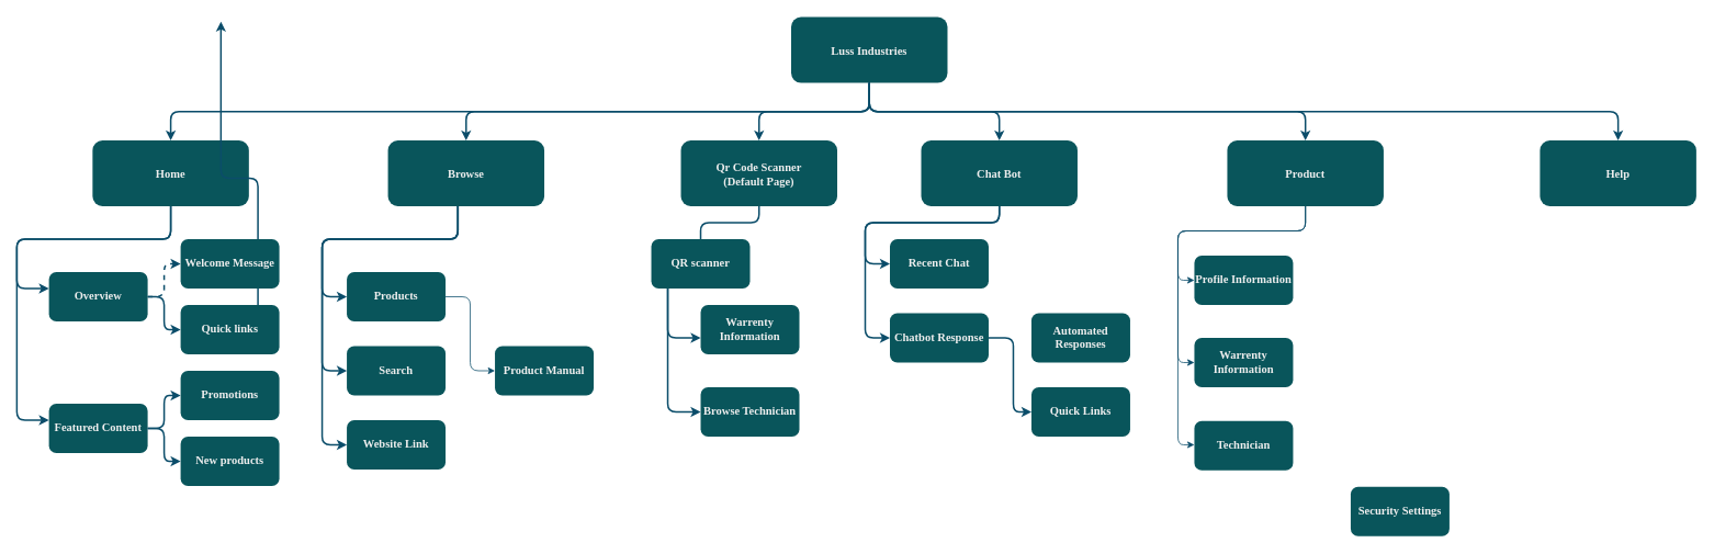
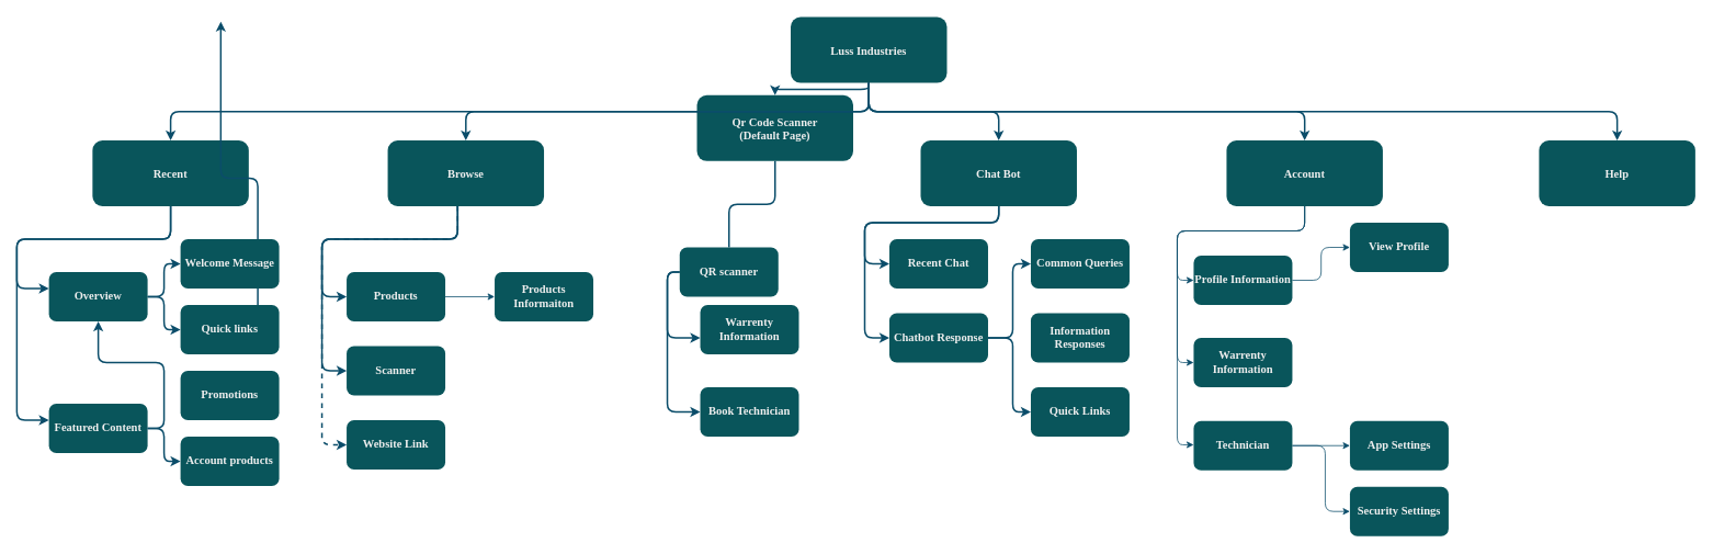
- <mxCell id="9" value="Qr Code Scanner&#10;(Default Page)" style="rounded=1;fillColor=#09555B;strokeColor=none;fontColor=#EEEEEE;fontStyle=1;fontFamily=Tahoma;fontSize=14;direction=west;flipH=1;flipV=1;labelBackgroundColor=none;strokeWidth=2;gradientColor=none;" parent="1" vertex="1"><mxGeometry x="827" y="170" width="190" height="80" as="geometry" /></mxCell>
+ <mxCell id="9" value="Qr Code Scanner&#10;(Default Page)" style="rounded=1;fillColor=#09555B;strokeColor=none;fontColor=#EEEEEE;fontStyle=1;fontFamily=Tahoma;fontSize=14;direction=west;flipH=1;flipV=1;labelBackgroundColor=none;strokeWidth=2;gradientColor=none;" parent="1" vertex="1"><mxGeometry x="847" y="115" width="190" height="80" as="geometry" /></mxCell>
- <mxCell id="16" value="Home" style="rounded=1;fillColor=#09555B;strokeColor=none;fontColor=#EEEEEE;fontStyle=1;fontFamily=Tahoma;fontSize=14;direction=west;flipH=0;labelBackgroundColor=none;strokeWidth=2;gradientColor=none;" parent="1" vertex="1"><mxGeometry x="112" y="170" width="190" height="80" as="geometry" /></mxCell>
+ <mxCell id="16" value="Recent" style="rounded=1;fillColor=#09555B;strokeColor=none;fontColor=#EEEEEE;fontStyle=1;fontFamily=Tahoma;fontSize=14;direction=west;flipH=0;labelBackgroundColor=none;strokeWidth=2;gradientColor=none;" parent="1" vertex="1"><mxGeometry x="112" y="170" width="190" height="80" as="geometry" /></mxCell>
- <mxCell id="6" value="Product" style="rounded=1;fillColor=#09555B;strokeColor=none;fontColor=#EEEEEE;fontStyle=1;fontFamily=Tahoma;fontSize=14;direction=west;flipH=0;labelBackgroundColor=none;strokeWidth=2;" parent="1" vertex="1"><mxGeometry x="1491" y="170" width="190" height="80" as="geometry" /></mxCell>
+ <mxCell id="6" value="Account" style="rounded=1;fillColor=#09555B;strokeColor=none;fontColor=#EEEEEE;fontStyle=1;fontFamily=Tahoma;fontSize=14;direction=west;flipH=0;labelBackgroundColor=none;strokeWidth=2;" parent="1" vertex="1"><mxGeometry x="1491" y="170" width="190" height="80" as="geometry" /></mxCell>
+ <mxCell id="62" value="View Profile" style="whiteSpace=wrap;html=1;fontSize=14;fontFamily=Tahoma;fillColor=#09555B;strokeColor=none;fontColor=#EEEEEE;rounded=1;fontStyle=1;labelBackgroundColor=none;strokeWidth=2;" vertex="1" parent="1"><mxGeometry x="1641" y="270" width="120" height="60" as="geometry" /></mxCell>
- <mxCell id="44" value="QR scanner" style="whiteSpace=wrap;html=1;fontSize=14;fontFamily=Tahoma;fillColor=#09555B;strokeColor=none;fontColor=#EEEEEE;rounded=1;fontStyle=1;labelBackgroundColor=none;strokeWidth=2;" vertex="1" parent="1"><mxGeometry x="791" y="290" width="120" height="60" as="geometry" /></mxCell>
+ <mxCell id="44" value="QR scanner" style="whiteSpace=wrap;html=1;fontSize=14;fontFamily=Tahoma;fillColor=#09555B;strokeColor=none;fontColor=#EEEEEE;rounded=1;fontStyle=1;labelBackgroundColor=none;strokeWidth=2;" vertex="1" parent="1"><mxGeometry x="826" y="300" width="120" height="60" as="geometry" /></mxCell>
+ <mxCell id="51" value="Common Queries" style="whiteSpace=wrap;html=1;fontSize=14;fontFamily=Tahoma;fillColor=#09555B;strokeColor=none;fontColor=#EEEEEE;rounded=1;fontStyle=1;labelBackgroundColor=none;strokeWidth=2;" vertex="1" parent="1"><mxGeometry x="1253" y="290" width="120" height="60" as="geometry" /></mxCell>
+ <mxCell id="56" value="" style="edgeStyle=orthogonalEdgeStyle;rounded=1;orthogonalLoop=1;jettySize=auto;html=1;strokeColor=#0B4D6A;" edge="1" parent="1" source="57" target="62"><mxGeometry relative="1" as="geometry" /></mxCell>
- <mxCell id="27" style="edgeStyle=orthogonalEdgeStyle;rounded=1;orthogonalLoop=1;jettySize=auto;html=1;entryX=0;entryY=0.5;entryDx=0;entryDy=0;labelBackgroundColor=none;strokeColor=#0B4D6A;fontColor=default;strokeWidth=2;dashed=1;" edge="1" parent="1" source="29" target="31"><mxGeometry relative="1" as="geometry" /></mxCell>
+ <mxCell id="27" style="edgeStyle=orthogonalEdgeStyle;rounded=1;orthogonalLoop=1;jettySize=auto;html=1;entryX=0;entryY=0.5;entryDx=0;entryDy=0;labelBackgroundColor=none;strokeColor=#0B4D6A;fontColor=default;strokeWidth=2;" edge="1" parent="1" source="29" target="31"><mxGeometry relative="1" as="geometry" /></mxCell>
+ <mxCell id="37" value="" style="edgeStyle=orthogonalEdgeStyle;rounded=1;orthogonalLoop=1;jettySize=auto;html=1;strokeColor=#0B4D6A;" edge="1" parent="1" source="39" target="54"><mxGeometry relative="1" as="geometry" /></mxCell>
+ <mxCell id="54" value="Products Informaiton" style="whiteSpace=wrap;html=1;fontSize=14;fontFamily=Tahoma;fillColor=#09555B;strokeColor=none;fontColor=#EEEEEE;rounded=1;fontStyle=1;labelBackgroundColor=none;strokeWidth=2;" vertex="1" parent="1"><mxGeometry x="601" y="330" width="120" height="60" as="geometry" /></mxCell>
+ <mxCell id="48" value="" style="edgeStyle=orthogonalEdgeStyle;rounded=1;orthogonalLoop=1;jettySize=auto;html=1;strokeColor=#0B4D6A;labelBackgroundColor=none;fontColor=default;strokeWidth=2;" edge="1" parent="1" source="50" target="51"><mxGeometry relative="1" as="geometry"><Array as="points"><mxPoint x="1231" y="410" /><mxPoint x="1231" y="320" /></Array></mxGeometry></mxCell>
- <mxCell id="52" value="Automated Responses" style="whiteSpace=wrap;html=1;fontSize=14;fontFamily=Tahoma;fillColor=#09555B;strokeColor=none;fontColor=#EEEEEE;rounded=1;fontStyle=1;labelBackgroundColor=none;strokeWidth=2;" vertex="1" parent="1"><mxGeometry x="1253" y="380" width="120" height="60" as="geometry" /></mxCell>
+ <mxCell id="52" value="Information Responses" style="whiteSpace=wrap;html=1;fontSize=14;fontFamily=Tahoma;fillColor=#09555B;strokeColor=none;fontColor=#EEEEEE;rounded=1;fontStyle=1;labelBackgroundColor=none;strokeWidth=2;" vertex="1" parent="1"><mxGeometry x="1253" y="380" width="120" height="60" as="geometry" /></mxCell>
- <mxCell id="38" value="" style="edgeStyle=orthogonalEdgeStyle;rounded=1;orthogonalLoop=1;jettySize=auto;html=1;strokeColor=#0B4D6A;" edge="1" parent="1" source="39" target="55"><mxGeometry relative="1" as="geometry"><Array as="points"><mxPoint x="571" y="360" /><mxPoint x="571" y="450" /></Array></mxGeometry></mxCell>
- <mxCell id="40" value="Search" style="whiteSpace=wrap;html=1;fontSize=14;fontFamily=Tahoma;fillColor=#09555B;strokeColor=none;fontColor=#EEEEEE;rounded=1;fontStyle=1;labelBackgroundColor=none;strokeWidth=2;" vertex="1" parent="1"><mxGeometry x="421" y="420" width="120" height="60" as="geometry" /></mxCell>
+ <mxCell id="40" value="Scanner" style="whiteSpace=wrap;html=1;fontSize=14;fontFamily=Tahoma;fillColor=#09555B;strokeColor=none;fontColor=#EEEEEE;rounded=1;fontStyle=1;labelBackgroundColor=none;strokeWidth=2;" vertex="1" parent="1"><mxGeometry x="421" y="420" width="120" height="60" as="geometry" /></mxCell>
- <mxCell id="55" value="Product Manual" style="whiteSpace=wrap;html=1;fontSize=14;fontFamily=Tahoma;fillColor=#09555B;strokeColor=none;fontColor=#EEEEEE;rounded=1;fontStyle=1;labelBackgroundColor=none;strokeWidth=2;" vertex="1" parent="1"><mxGeometry x="601" y="420" width="120" height="60" as="geometry" /></mxCell>
- <mxCell id="33" style="edgeStyle=orthogonalEdgeStyle;rounded=1;orthogonalLoop=1;jettySize=auto;html=1;entryX=0;entryY=0.5;entryDx=0;entryDy=0;exitX=1;exitY=0.5;exitDx=0;exitDy=0;labelBackgroundColor=none;strokeColor=#0B4D6A;fontColor=default;strokeWidth=2;" edge="1" parent="1" target="35" source="30"><mxGeometry relative="1" as="geometry"><mxPoint x="189" y="510" as="sourcePoint" /></mxGeometry></mxCell>
+ <mxCell id="33" style="edgeStyle=orthogonalEdgeStyle;rounded=1;orthogonalLoop=1;jettySize=auto;html=1;exitX=1;exitY=0.5;exitDx=0;exitDy=0;labelBackgroundColor=none;strokeColor=#0B4D6A;fontColor=default;strokeWidth=2;" edge="1" parent="1" target="29" source="30"><mxGeometry relative="1" as="geometry"><mxPoint x="189" y="510" as="sourcePoint" /></mxGeometry></mxCell>
- <mxCell id="46" value="Browse Technician" style="whiteSpace=wrap;html=1;fontSize=14;fontFamily=Tahoma;fillColor=#09555B;strokeColor=none;fontColor=#EEEEEE;rounded=1;fontStyle=1;labelBackgroundColor=none;strokeWidth=2;" vertex="1" parent="1"><mxGeometry x="851" y="470" width="120" height="60" as="geometry" /></mxCell>
+ <mxCell id="46" value="Book Technician" style="whiteSpace=wrap;html=1;fontSize=14;fontFamily=Tahoma;fillColor=#09555B;strokeColor=none;fontColor=#EEEEEE;rounded=1;fontStyle=1;labelBackgroundColor=none;strokeWidth=2;" vertex="1" parent="1"><mxGeometry x="851" y="470" width="120" height="60" as="geometry" /></mxCell>
- <mxCell id="12" value="" style="edgeStyle=orthogonalEdgeStyle;rounded=1;orthogonalLoop=1;jettySize=auto;html=1;labelBackgroundColor=none;strokeColor=#0B4D6A;fontColor=default;strokeWidth=2;" edge="1" parent="1" source="13" target="41"><mxGeometry relative="1" as="geometry"><Array as="points"><mxPoint x="556" y="290" /><mxPoint x="391" y="290" /><mxPoint x="391" y="540" /></Array></mxGeometry></mxCell>
+ <mxCell id="12" value="" style="edgeStyle=orthogonalEdgeStyle;rounded=1;orthogonalLoop=1;jettySize=auto;html=1;labelBackgroundColor=none;strokeColor=#0B4D6A;fontColor=default;strokeWidth=2;dashed=1;" edge="1" parent="1" source="13" target="41"><mxGeometry relative="1" as="geometry"><Array as="points"><mxPoint x="556" y="290" /><mxPoint x="391" y="290" /><mxPoint x="391" y="540" /></Array></mxGeometry></mxCell>
+ <mxCell id="59" value="" style="edgeStyle=orthogonalEdgeStyle;rounded=1;orthogonalLoop=1;jettySize=auto;html=1;strokeColor=#0B4D6A;" edge="1" parent="1" source="61" target="63"><mxGeometry relative="1" as="geometry" /></mxCell>
+ <mxCell id="63" value="App Settings" style="whiteSpace=wrap;html=1;fontSize=14;fontFamily=Tahoma;fillColor=#09555B;strokeColor=none;fontColor=#EEEEEE;rounded=1;fontStyle=1;labelBackgroundColor=none;strokeWidth=2;" vertex="1" parent="1"><mxGeometry x="1641" y="511" width="120" height="60" as="geometry" /></mxCell>
- <mxCell id="36" value="New products" style="whiteSpace=wrap;html=1;fontSize=14;fontFamily=Tahoma;fillColor=#09555B;strokeColor=none;fontColor=#EEEEEE;rounded=1;fontStyle=1;labelBackgroundColor=none;strokeWidth=2;" vertex="1" parent="1"><mxGeometry x="219" y="530" width="120" height="60" as="geometry" /></mxCell>
+ <mxCell id="36" value="Account products" style="whiteSpace=wrap;html=1;fontSize=14;fontFamily=Tahoma;fillColor=#09555B;strokeColor=none;fontColor=#EEEEEE;rounded=1;fontStyle=1;labelBackgroundColor=none;strokeWidth=2;" vertex="1" parent="1"><mxGeometry x="219" y="530" width="120" height="60" as="geometry" /></mxCell>
+ <mxCell id="60" value="" style="edgeStyle=orthogonalEdgeStyle;rounded=1;orthogonalLoop=1;jettySize=auto;html=1;strokeColor=#0B4D6A;" edge="1" parent="1" source="61" target="64"><mxGeometry relative="1" as="geometry"><Array as="points"><mxPoint x="1611" y="541" /><mxPoint x="1611" y="621" /></Array></mxGeometry></mxCell>
